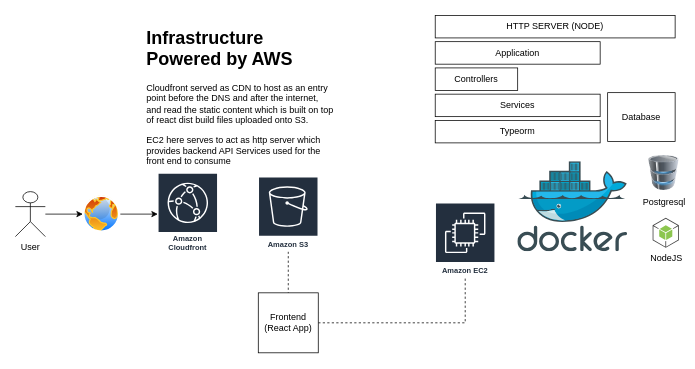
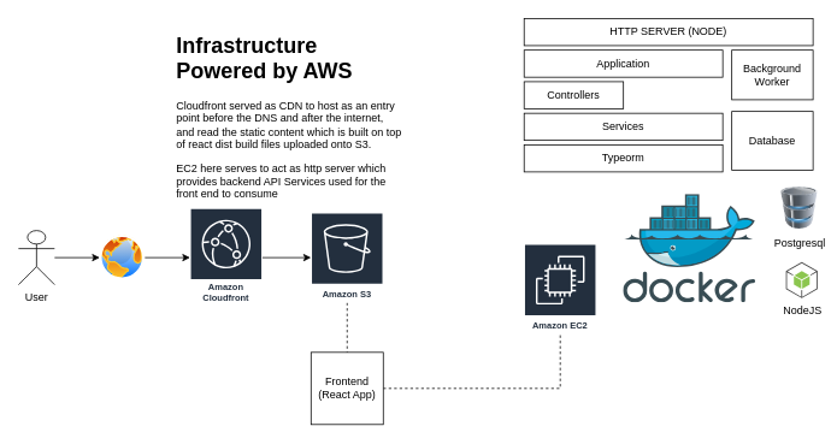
+ <mxCell id="21" value="Background &lt;br&gt;Worker" style="rounded=0;whiteSpace=wrap;html=1;" vertex="1" parent="1"><mxGeometry x="810" y="55" width="90" height="55" as="geometry" /></mxCell>
+ <mxCell id="2" style="edgeStyle=orthogonalEdgeStyle;rounded=0;orthogonalLoop=1;jettySize=auto;html=1;" edge="1" parent="1" source="3" target="5"><mxGeometry relative="1" as="geometry" /></mxCell>
